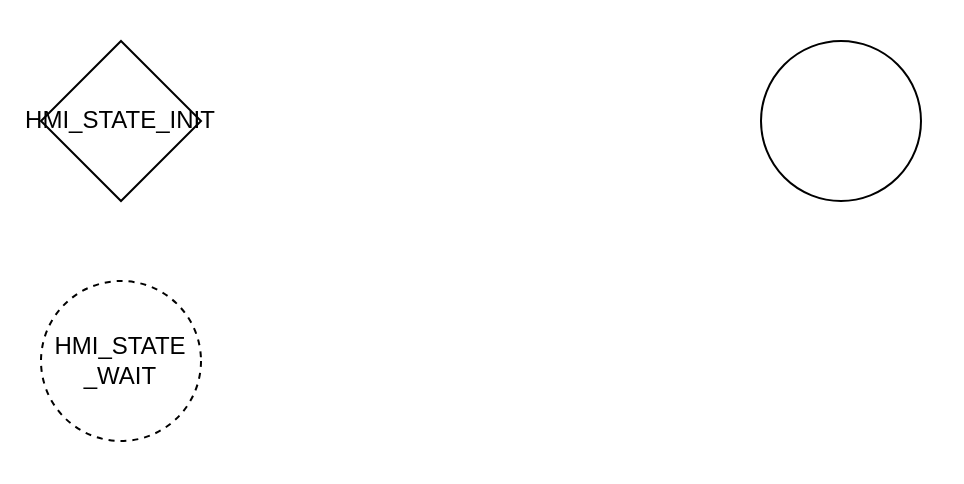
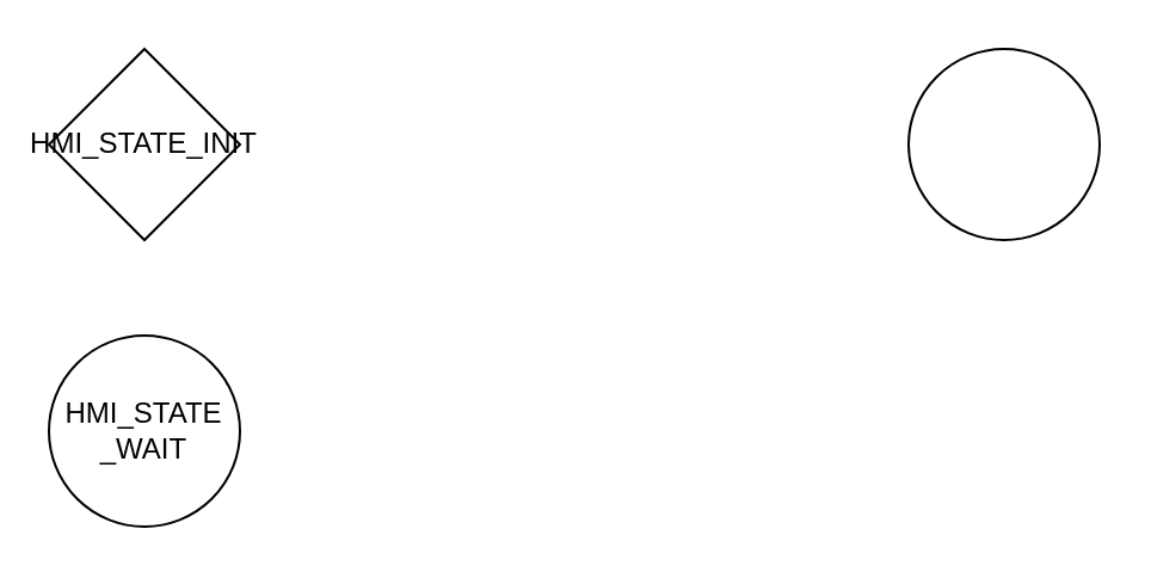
- <mxCell id="4" value="HMI_STATE&lt;br&gt;_WAIT" style="ellipse;whiteSpace=wrap;html=1;aspect=fixed;dashed=1;" vertex="1" parent="1"><mxGeometry x="20" y="140" width="80" height="80" as="geometry" /></mxCell>
+ <mxCell id="4" value="HMI_STATE&lt;br&gt;_WAIT" style="ellipse;whiteSpace=wrap;html=1;aspect=fixed;" vertex="1" parent="1"><mxGeometry x="20" y="140" width="80" height="80" as="geometry" /></mxCell>
